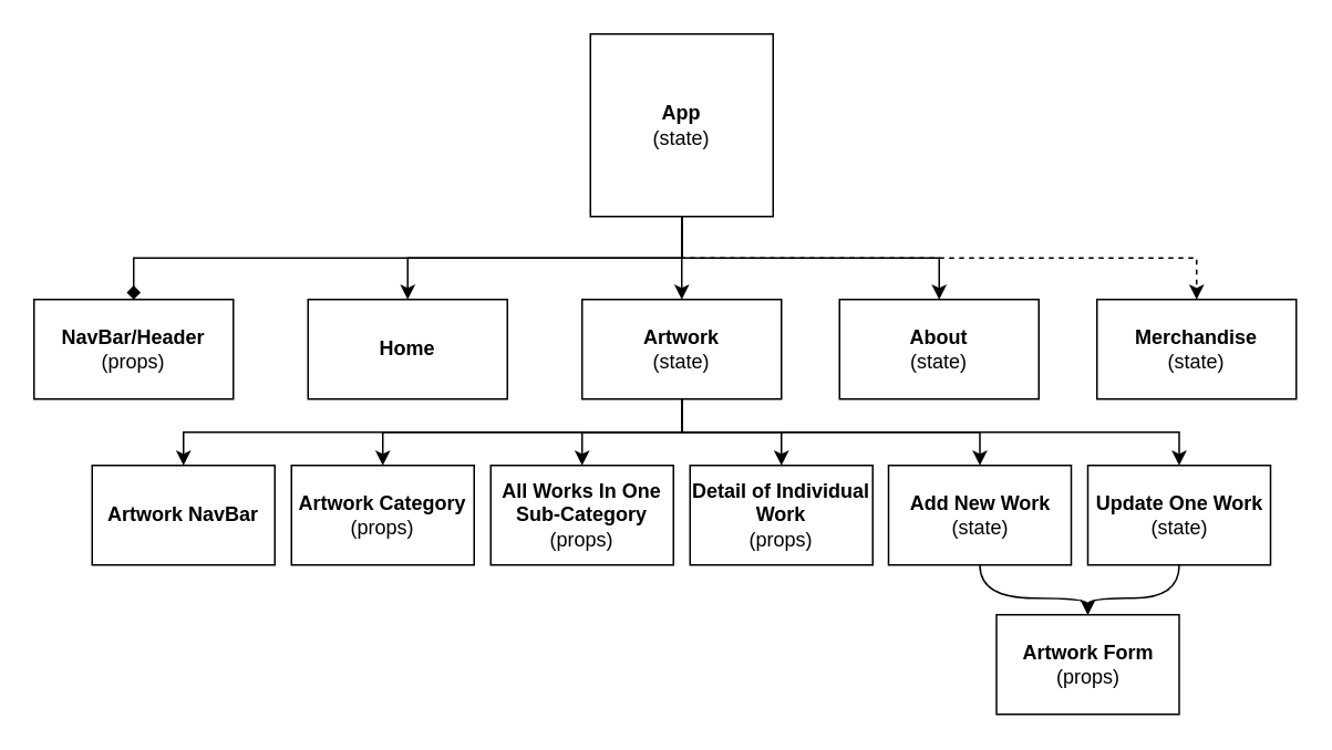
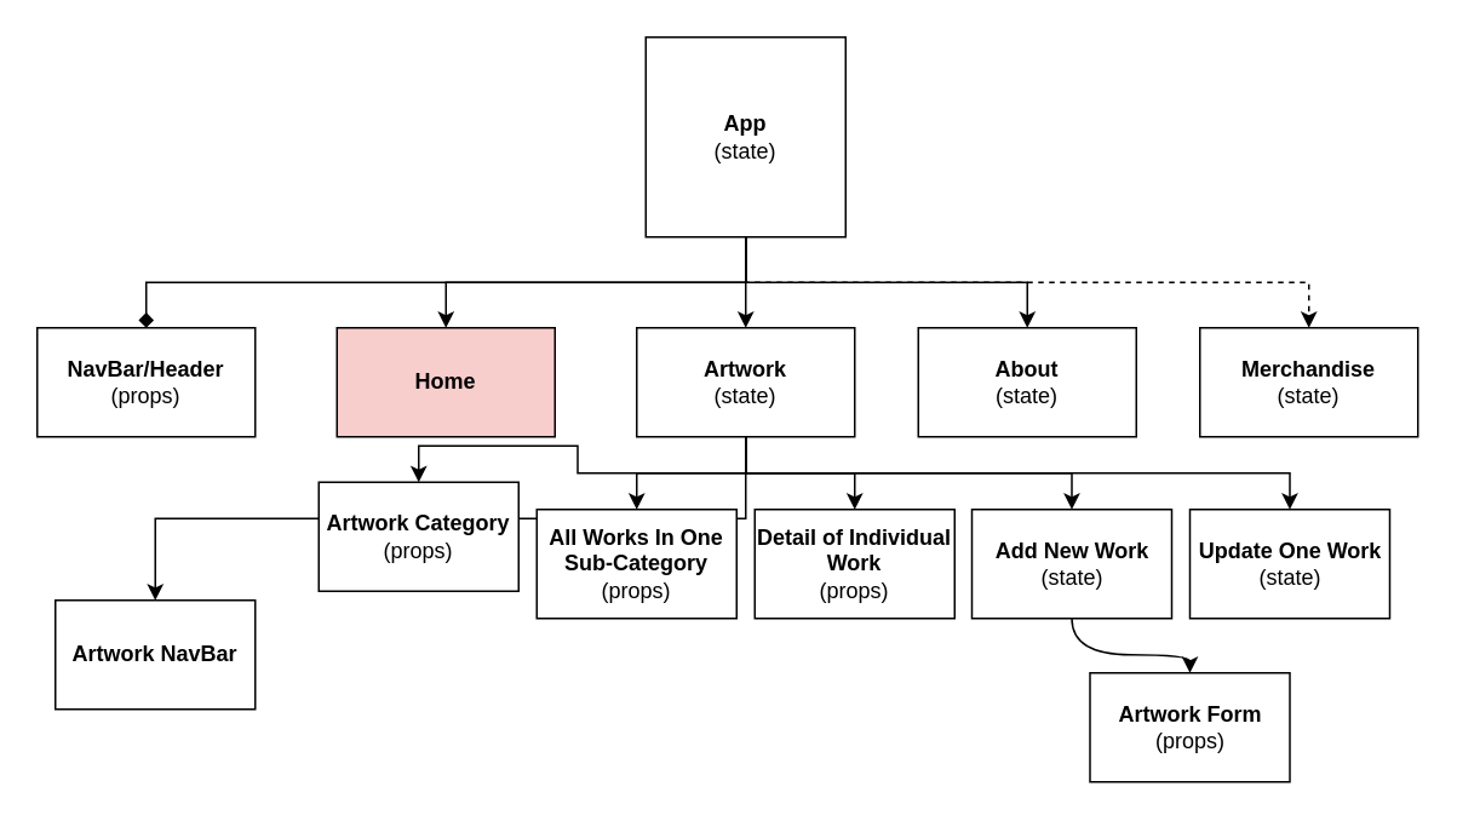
- <mxCell id="9" value="&lt;b&gt;Home&lt;/b&gt;" style="rounded=0;whiteSpace=wrap;html=1;" parent="1" vertex="1"><mxGeometry x="185" y="180" width="120" height="60" as="geometry" /></mxCell>
+ <mxCell id="9" value="&lt;b&gt;Home&lt;/b&gt;" style="rounded=0;whiteSpace=wrap;html=1;fillColor=#f8cecc;" parent="1" vertex="1"><mxGeometry x="185" y="180" width="120" height="60" as="geometry" /></mxCell>
- <mxCell id="19" value="&lt;b&gt;Artwork NavBar&lt;/b&gt;" style="rounded=0;whiteSpace=wrap;html=1;" parent="1" vertex="1"><mxGeometry x="55" y="280" width="110" height="60" as="geometry" /></mxCell>
+ <mxCell id="19" value="&lt;b&gt;Artwork NavBar&lt;/b&gt;" style="rounded=0;whiteSpace=wrap;html=1;" parent="1" vertex="1"><mxGeometry x="30" y="330" width="110" height="60" as="geometry" /></mxCell>
- <mxCell id="25" value="&lt;b&gt;Artwork Category&lt;/b&gt;&lt;br&gt;(props)" style="rounded=0;whiteSpace=wrap;html=1;" parent="1" vertex="1"><mxGeometry x="175" y="280" width="110" height="60" as="geometry" /></mxCell>
+ <mxCell id="25" value="&lt;b&gt;Artwork Category&lt;/b&gt;&lt;br&gt;(props)" style="rounded=0;whiteSpace=wrap;html=1;" parent="1" vertex="1"><mxGeometry x="175" y="265" width="110" height="60" as="geometry" /></mxCell>
- <mxCell id="22" style="edgeStyle=orthogonalEdgeStyle;rounded=0;orthogonalLoop=1;jettySize=auto;html=1;exitX=0.5;exitY=1;exitDx=0;exitDy=0;entryX=0.5;entryY=0;entryDx=0;entryDy=0;curved=1;" parent="1" source="23" target="24" edge="1"><mxGeometry relative="1" as="geometry" /></mxCell>
